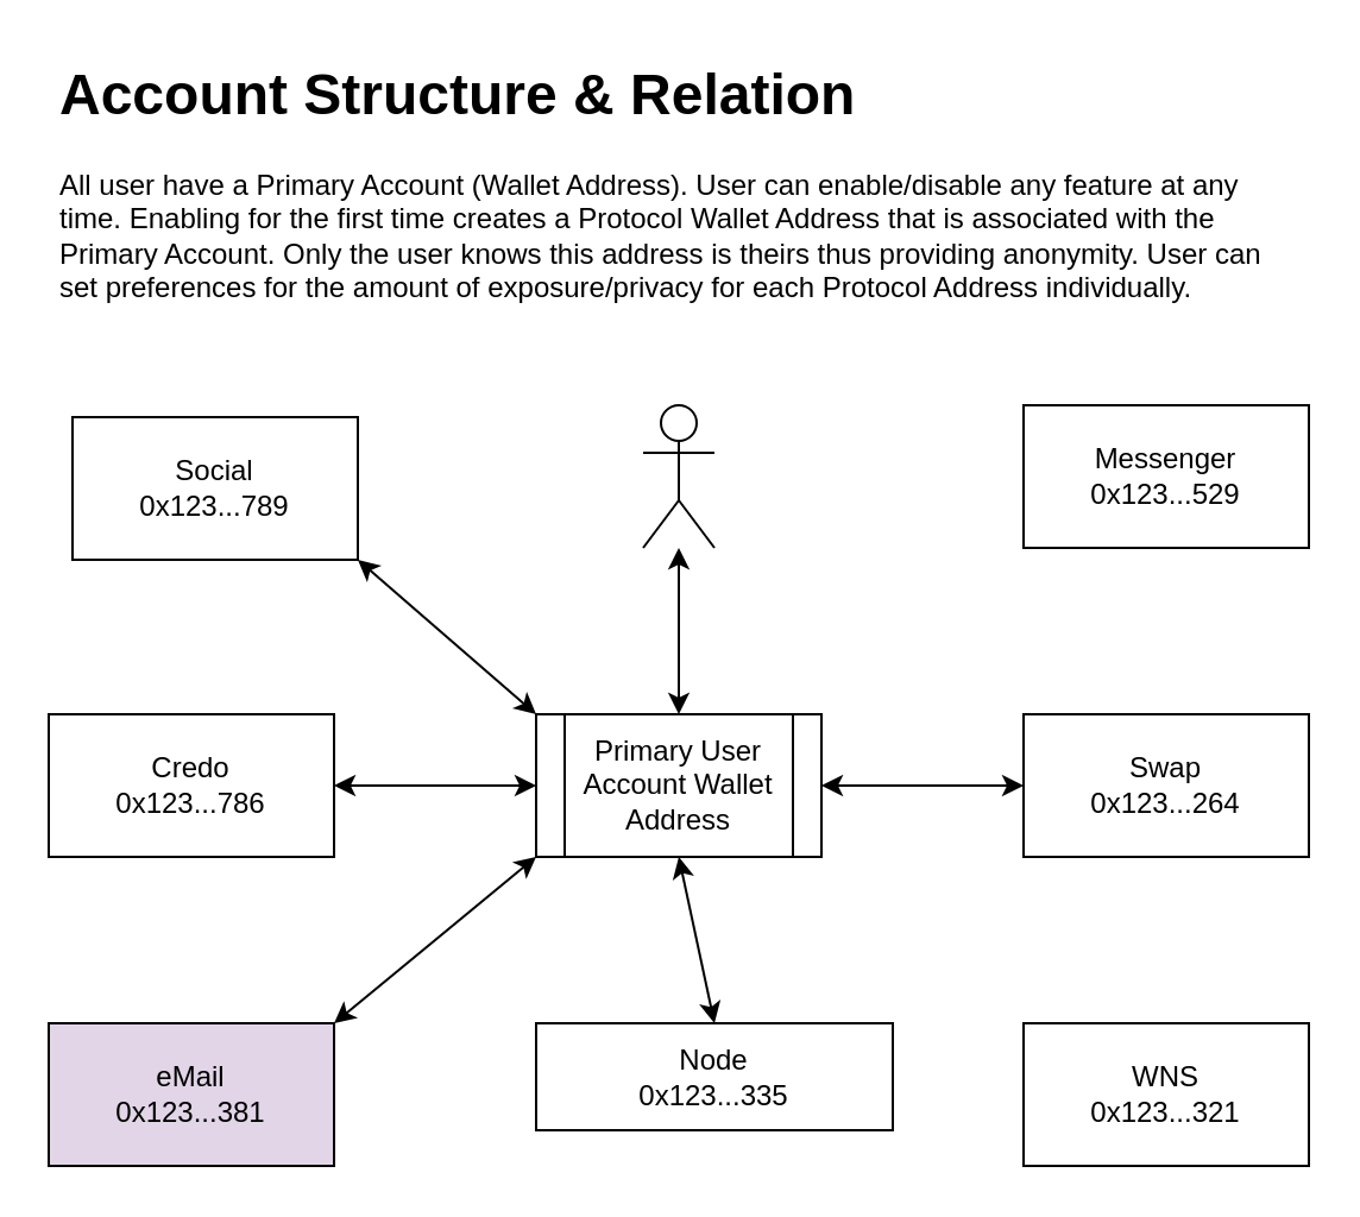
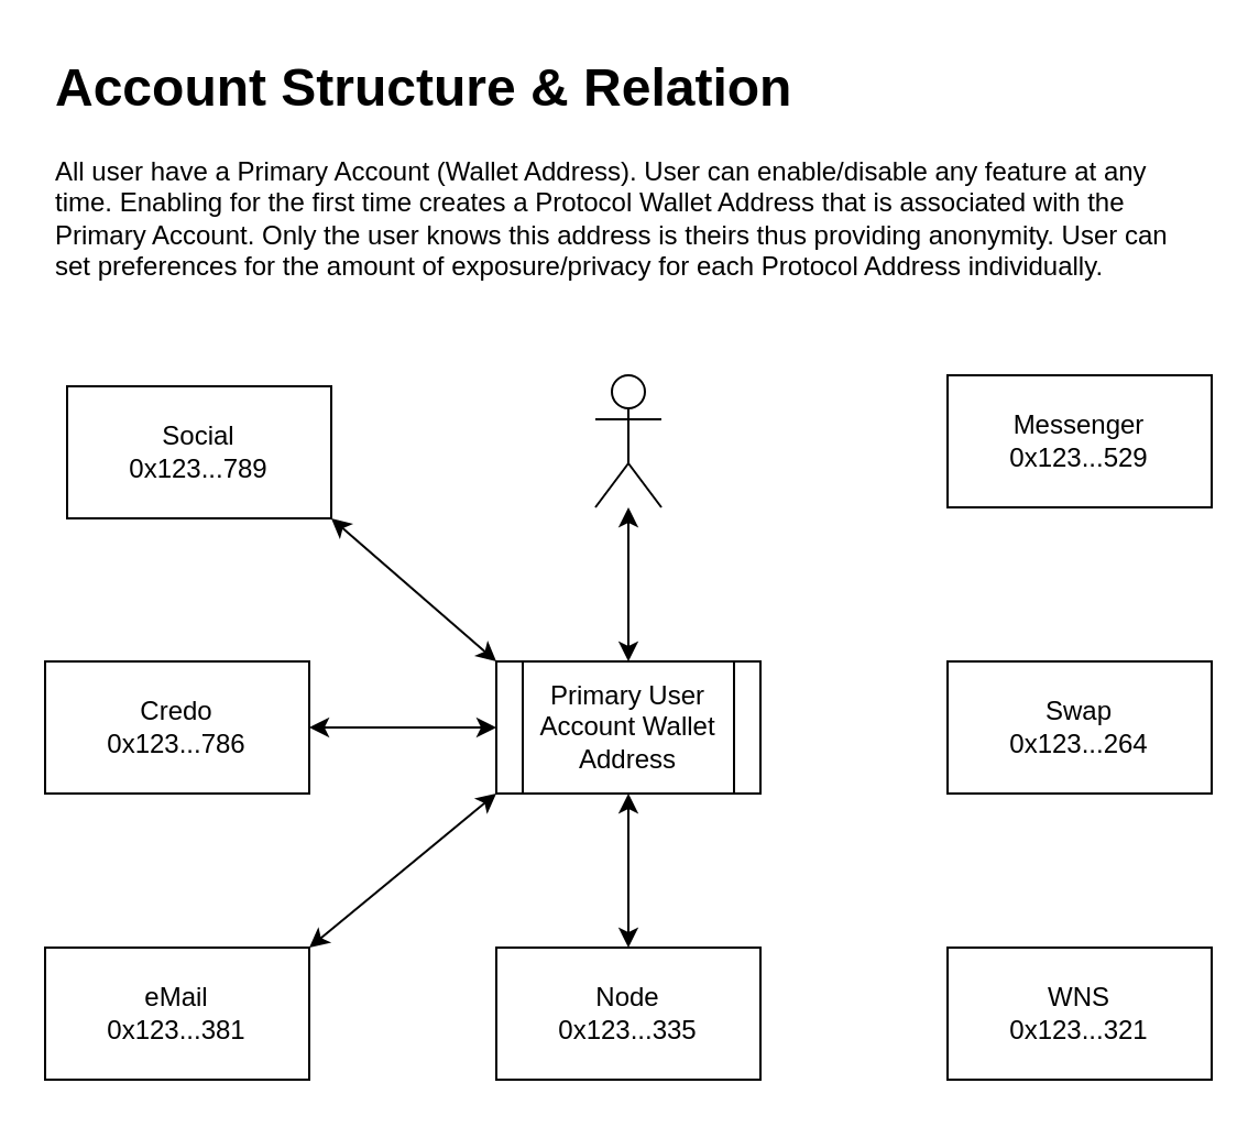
- <mxCell id="14" value="" style="endArrow=classic;startArrow=classic;html=1;exitX=1;exitY=0.5;exitDx=0;exitDy=0;entryX=0;entryY=0.5;entryDx=0;entryDy=0;" edge="1" parent="2" source="3" target="9"><mxGeometry width="50" height="50" relative="1" as="geometry"><mxPoint x="340" y="190" as="sourcePoint" /><mxPoint x="390" y="140" as="targetPoint" /></mxGeometry></mxCell>
- <mxCell id="7" value="Node&lt;br&gt;0x123...335" style="rounded=0;whiteSpace=wrap;html=1;" vertex="1" parent="2"><mxGeometry x="205" y="260" width="150" height="45" as="geometry" /></mxCell>
+ <mxCell id="7" value="Node&lt;br&gt;0x123...335" style="rounded=0;whiteSpace=wrap;html=1;" vertex="1" parent="2"><mxGeometry x="205" y="260" width="120" height="60" as="geometry" /></mxCell>
- <mxCell id="6" value="eMail&lt;br&gt;0x123...381" style="rounded=0;whiteSpace=wrap;html=1;fillColor=#e1d5e7;" vertex="1" parent="2"><mxGeometry y="260" width="120" height="60" as="geometry" /></mxCell>
+ <mxCell id="6" value="eMail&lt;br&gt;0x123...381" style="rounded=0;whiteSpace=wrap;html=1;" vertex="1" parent="2"><mxGeometry y="260" width="120" height="60" as="geometry" /></mxCell>
